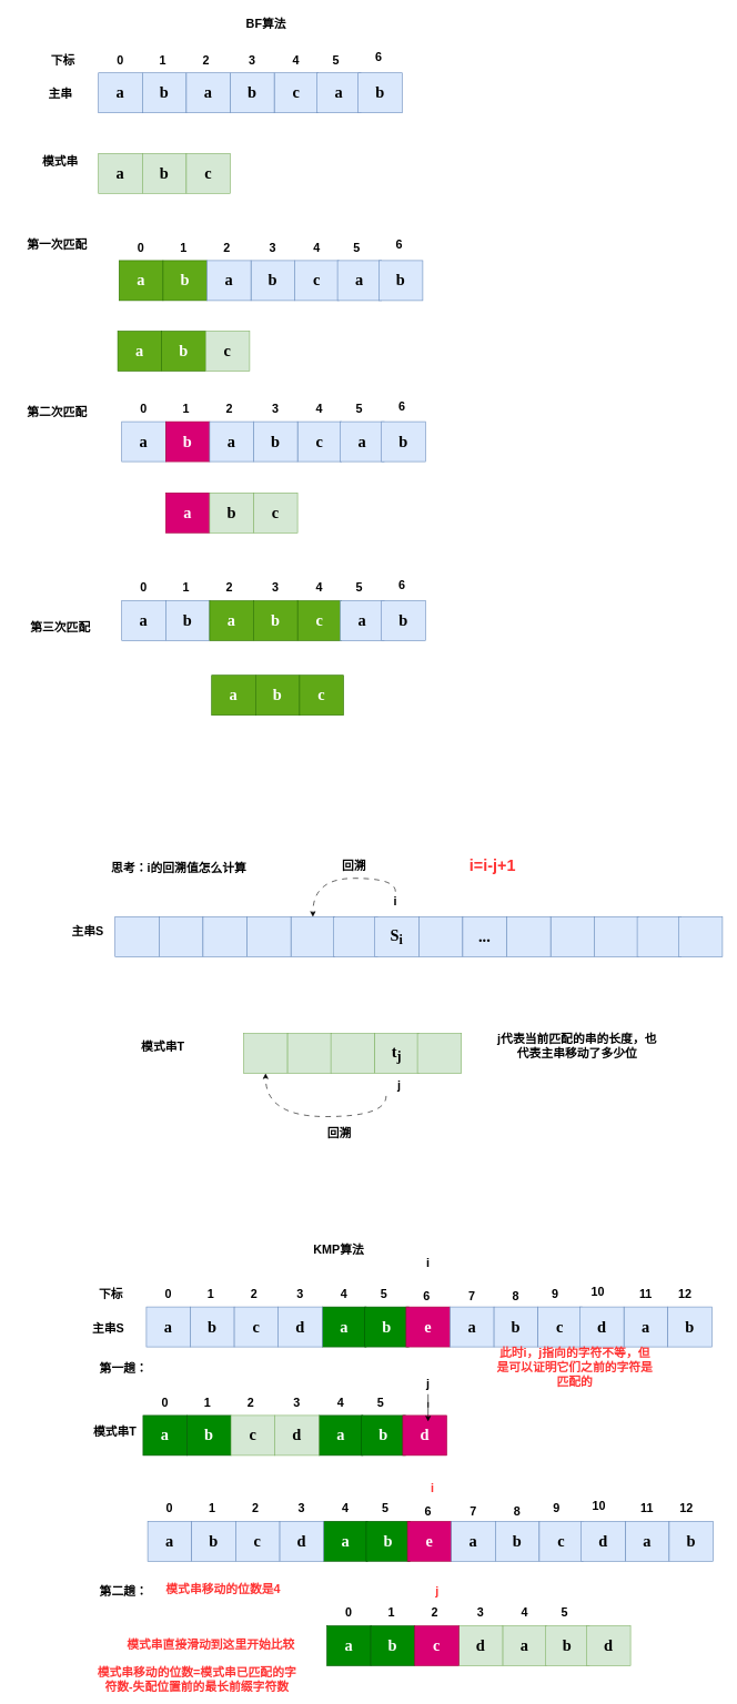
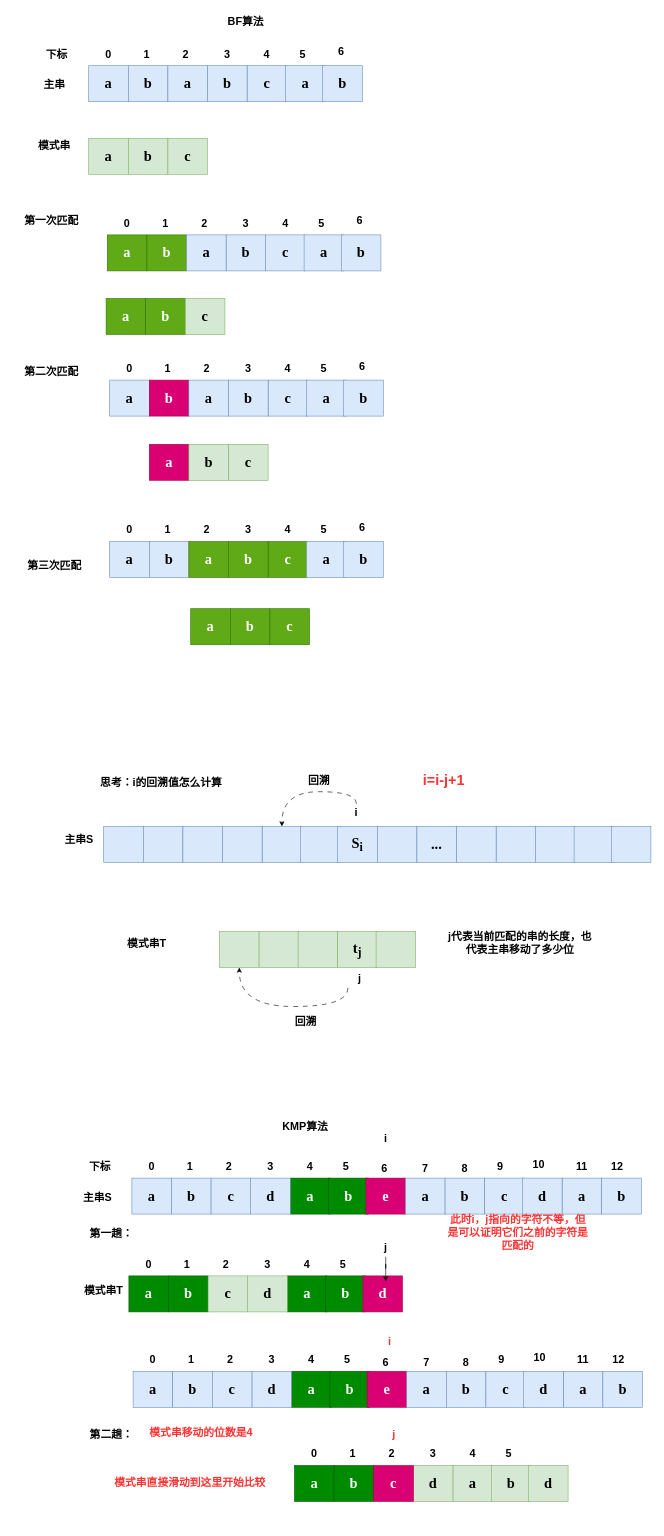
- <mxCell id="106" value="&lt;b&gt;&lt;font style=&quot;font-size: 18px;&quot;&gt;BF算法&lt;/font&gt;&lt;/b&gt;" style="text;html=1;align=center;verticalAlign=middle;whiteSpace=wrap;rounded=0;" vertex="1" parent="1"><mxGeometry x="354" y="20" width="90" height="30" as="geometry" /></mxCell>
+ <mxCell id="106" value="&lt;b&gt;&lt;font style=&quot;font-size: 18px;&quot;&gt;BF算法&lt;/font&gt;&lt;/b&gt;" style="text;html=1;align=center;verticalAlign=middle;whiteSpace=wrap;rounded=0;" vertex="1" parent="1"><mxGeometry x="364" y="20" width="90" height="30" as="geometry" /></mxCell>
- <mxCell id="199" value="&lt;b&gt;&lt;font style=&quot;font-size: 18px; color: rgb(255, 51, 51);&quot;&gt;模式串移动的位数=模式串已匹配的字符数-失配位置前的最长前缀字符数&lt;/font&gt;&lt;/b&gt;" style="text;html=1;align=center;verticalAlign=middle;whiteSpace=wrap;rounded=0;" vertex="1" parent="1"><mxGeometry x="141" y="2508" width="308" height="30" as="geometry" /></mxCell>
